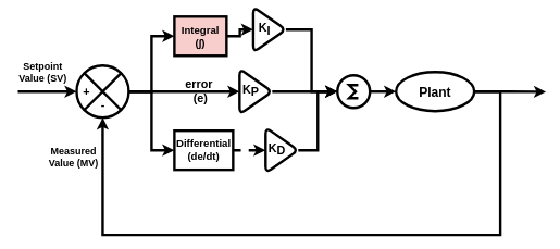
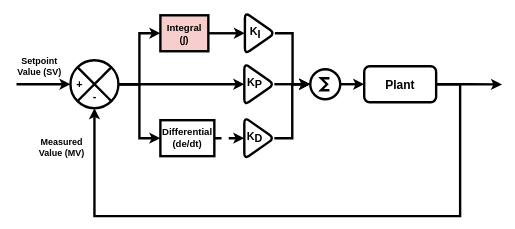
- <mxCell id="9" value="K&lt;sub style=&quot;font-size: 18px;&quot;&gt;I&amp;nbsp; &amp;nbsp;&lt;/sub&gt;" style="triangle;whiteSpace=wrap;html=1;fontStyle=1;fontSize=18;rounded=1;align=center;strokeWidth=4;" vertex="1" parent="1"><mxGeometry x="388" y="10" width="50" height="70" as="geometry" /></mxCell>
+ <mxCell id="9" value="K&lt;sub style=&quot;font-size: 18px;&quot;&gt;I&amp;nbsp; &amp;nbsp;&lt;/sub&gt;" style="triangle;whiteSpace=wrap;html=1;fontStyle=1;fontSize=18;rounded=1;align=center;strokeWidth=4;" vertex="1" parent="1"><mxGeometry x="408" y="20" width="50" height="70" as="geometry" /></mxCell>
- <mxCell id="26" value="error&amp;nbsp;&lt;div&gt;(e)&lt;/div&gt;" style="text;html=1;align=center;verticalAlign=middle;resizable=0;points=[];autosize=1;strokeColor=none;fillColor=none;fontStyle=1;fontSize=18;" vertex="1" parent="1"><mxGeometry x="272" y="110" width="70" height="60" as="geometry" /></mxCell>
- <mxCell id="21" value="K&lt;sub style=&quot;font-size: 18px;&quot;&gt;P&lt;/sub&gt;&lt;span style=&quot;font-size: 18px;&quot;&gt;&amp;nbsp; &amp;nbsp;&lt;/span&gt;" style="triangle;whiteSpace=wrap;html=1;fontStyle=1;fontSize=18;rounded=1;align=center;strokeWidth=4;" vertex="1" parent="1"><mxGeometry x="367" y="105" width="50" height="70" as="geometry" /></mxCell>
+ <mxCell id="21" value="K&lt;sub style=&quot;font-size: 18px;&quot;&gt;P&lt;/sub&gt;&lt;span style=&quot;font-size: 18px;&quot;&gt;&amp;nbsp; &amp;nbsp;&lt;/span&gt;" style="triangle;whiteSpace=wrap;html=1;fontStyle=1;fontSize=18;rounded=1;align=center;strokeWidth=4;" vertex="1" parent="1"><mxGeometry x="407" y="105" width="50" height="70" as="geometry" /></mxCell>
- <mxCell id="6" value="Plant" style="ellipse;whiteSpace=wrap;html=1;labelPosition=center;verticalLabelPosition=middle;align=center;verticalAlign=middle;fontStyle=1;fontSize=20;strokeWidth=4;" vertex="1" parent="1"><mxGeometry x="607" y="110" width="120" height="60" as="geometry" /></mxCell>
+ <mxCell id="6" value="Plant" style="rounded=1;whiteSpace=wrap;html=1;labelPosition=center;verticalLabelPosition=middle;align=center;verticalAlign=middle;fontStyle=1;fontSize=20;strokeWidth=4;" vertex="1" parent="1"><mxGeometry x="607" y="110" width="120" height="60" as="geometry" /></mxCell>
- <mxCell id="25" value="Measured&lt;div&gt;Value (MV)&lt;/div&gt;" style="text;html=1;align=center;verticalAlign=middle;resizable=0;points=[];autosize=1;strokeColor=none;fillColor=none;fontStyle=1;fontSize=15;" vertex="1" parent="1"><mxGeometry x="62" y="215" width="100" height="50" as="geometry" /></mxCell>
+ <mxCell id="25" value="Measured&lt;div&gt;Value (MV)&lt;/div&gt;" style="text;html=1;align=center;verticalAlign=middle;resizable=0;points=[];autosize=1;strokeColor=none;fillColor=none;fontStyle=1;fontSize=15;" vertex="1" parent="1"><mxGeometry x="52" y="220" width="100" height="50" as="geometry" /></mxCell>
